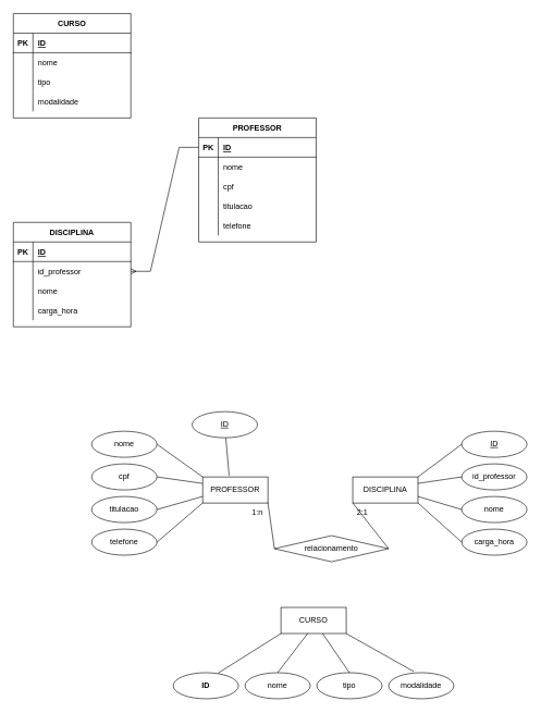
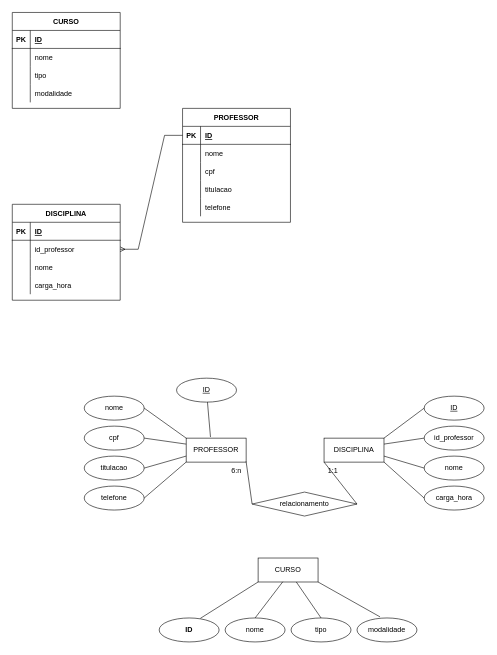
- <mxCell id="76" value="1:n" style="text;html=1;strokeColor=none;fillColor=none;align=center;verticalAlign=middle;whiteSpace=wrap;rounded=0;fontFamily=Helvetica;fontSize=12;fontColor=default;startSize=30;" vertex="1" parent="1"><mxGeometry x="364" y="770" width="60" height="30" as="geometry" /></mxCell>
+ <mxCell id="76" value="6:n" style="text;html=1;strokeColor=none;fillColor=none;align=center;verticalAlign=middle;whiteSpace=wrap;rounded=0;fontFamily=Helvetica;fontSize=12;fontColor=default;startSize=30;" vertex="1" parent="1"><mxGeometry x="364" y="770" width="60" height="30" as="geometry" /></mxCell>
- <mxCell id="77" value="2:1" style="text;html=1;strokeColor=none;fillColor=none;align=center;verticalAlign=middle;whiteSpace=wrap;rounded=0;fontFamily=Helvetica;fontSize=12;fontColor=default;startSize=30;" vertex="1" parent="1"><mxGeometry x="525" y="770" width="60" height="30" as="geometry" /></mxCell>
+ <mxCell id="77" value="1:1" style="text;html=1;strokeColor=none;fillColor=none;align=center;verticalAlign=middle;whiteSpace=wrap;rounded=0;fontFamily=Helvetica;fontSize=12;fontColor=default;startSize=30;" vertex="1" parent="1"><mxGeometry x="525" y="770" width="60" height="30" as="geometry" /></mxCell>
